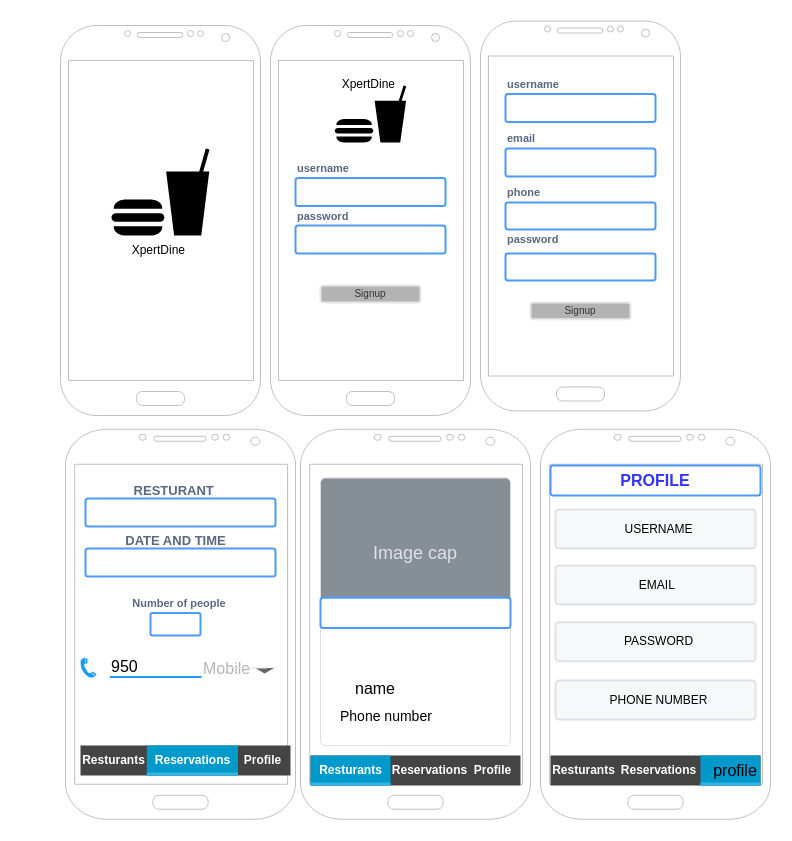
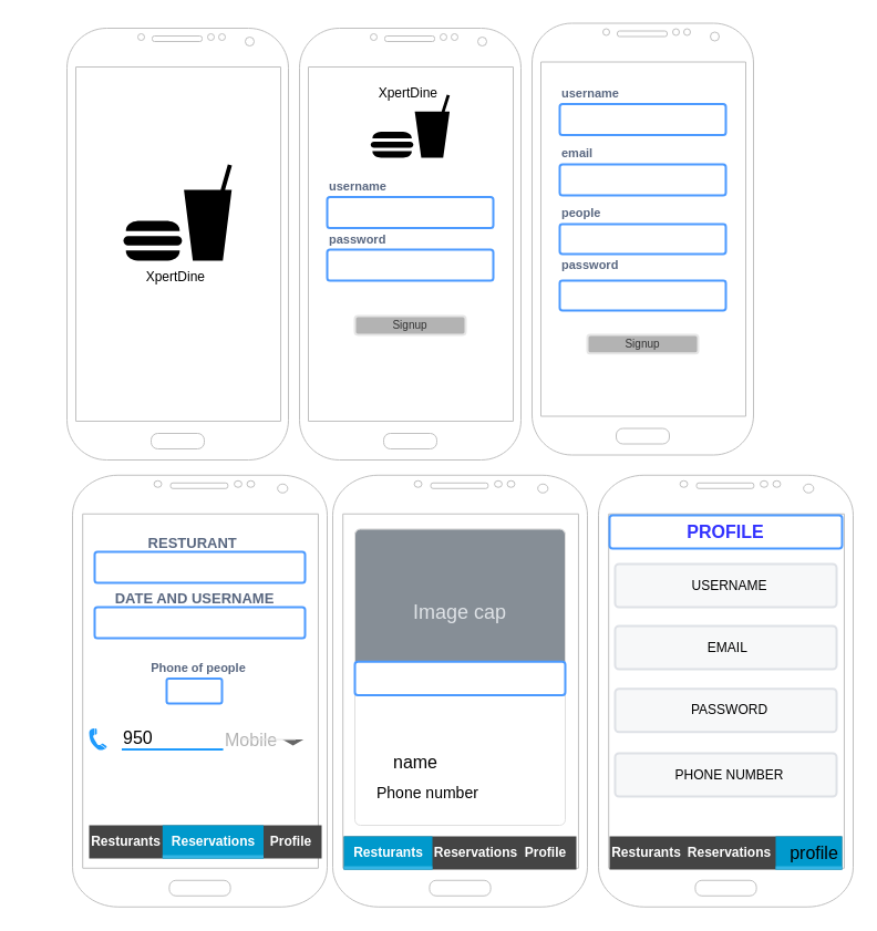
- <mxCell id="19" value="phone" style="fillColor=none;strokeColor=none;html=1;fontSize=11;fontStyle=0;align=left;fontColor=#596780;fontStyle=1;fontSize=11" parent="1" vertex="1"><mxGeometry x="505" y="181.5" width="240" height="20" as="geometry" /></mxCell>
+ <mxCell id="19" value="people" style="fillColor=none;strokeColor=none;html=1;fontSize=11;fontStyle=0;align=left;fontColor=#596780;fontStyle=1;fontSize=11" parent="1" vertex="1"><mxGeometry x="505" y="181.5" width="240" height="20" as="geometry" /></mxCell>
- <mxCell id="32" value="&lt;div style=&quot;text-align: justify;&quot;&gt;&lt;span style=&quot;font-size: 13px;&quot;&gt;DATE AND TIME&lt;/span&gt;&lt;/div&gt;" style="fillColor=none;strokeColor=none;html=1;fontSize=11;fontStyle=2;align=center;fontColor=#596780;fontStyle=1;fontSize=11" vertex="1" parent="1"><mxGeometry x="75" y="535" width="200" height="10" as="geometry" /></mxCell>
+ <mxCell id="32" value="&lt;div style=&quot;text-align: justify;&quot;&gt;&lt;span style=&quot;font-size: 13px;&quot;&gt;DATE AND USERNAME&lt;/span&gt;&lt;/div&gt;" style="fillColor=none;strokeColor=none;html=1;fontSize=11;fontStyle=2;align=center;fontColor=#596780;fontStyle=1;fontSize=11" vertex="1" parent="1"><mxGeometry x="75" y="535" width="200" height="10" as="geometry" /></mxCell>
- <mxCell id="42" value="Number of people&amp;nbsp;" style="fillColor=none;strokeColor=none;html=1;fontSize=11;fontStyle=0;align=center;fontColor=#596780;fontStyle=1;fontSize=11" vertex="1" parent="1"><mxGeometry x="60" y="592.5" width="240" height="20" as="geometry" /></mxCell>
+ <mxCell id="42" value="Phone of people&amp;nbsp;" style="fillColor=none;strokeColor=none;html=1;fontSize=11;fontStyle=0;align=center;fontColor=#596780;fontStyle=1;fontSize=11" vertex="1" parent="1"><mxGeometry x="60" y="592.5" width="240" height="20" as="geometry" /></mxCell>
